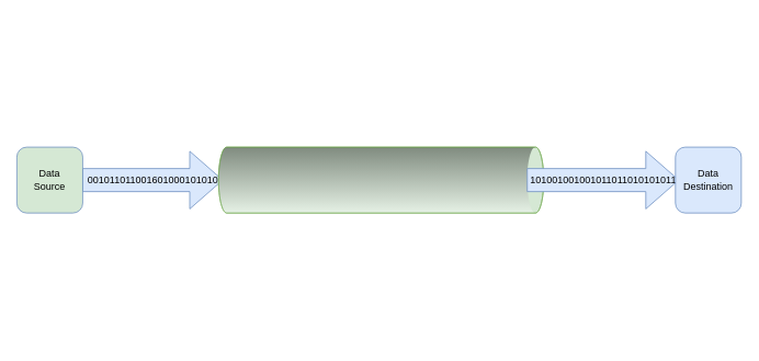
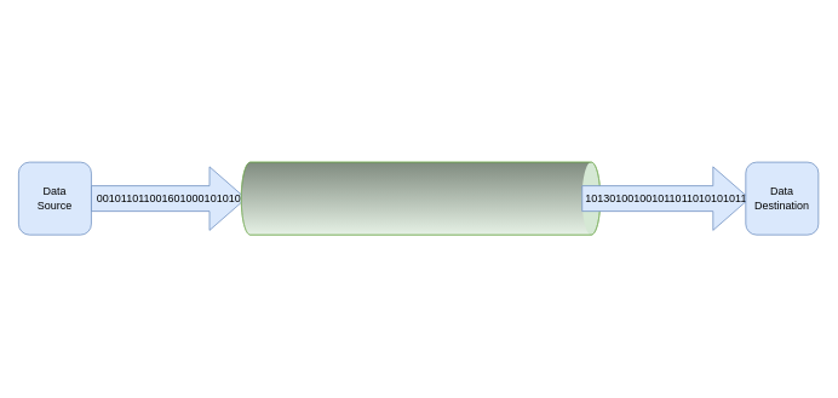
- <mxCell id="4" value="Data&lt;br&gt;Source" style="rounded=1;whiteSpace=wrap;html=1;fillColor=#d5e8d4;strokeColor=#6c8ebf;" vertex="1" parent="1"><mxGeometry x="20" y="178" width="80" height="80" as="geometry" /></mxCell>
+ <mxCell id="4" value="Data&lt;br&gt;Source" style="rounded=1;whiteSpace=wrap;html=1;fillColor=#dae8fc;strokeColor=#6c8ebf;" vertex="1" parent="1"><mxGeometry x="20" y="178" width="80" height="80" as="geometry" /></mxCell>
- <mxCell id="5" value="101001001001011011010101011" style="html=1;shadow=0;dashed=0;align=center;verticalAlign=middle;shape=mxgraph.arrows2.arrow;dy=0.6;dx=40;notch=0;fillColor=#dae8fc;strokeColor=#6c8ebf;" vertex="1" parent="1"><mxGeometry x="640" y="183" width="184" height="70" as="geometry" /></mxCell>
+ <mxCell id="5" value="101301001001011011010101011" style="html=1;shadow=0;dashed=0;align=center;verticalAlign=middle;shape=mxgraph.arrows2.arrow;dy=0.6;dx=40;notch=0;fillColor=#dae8fc;strokeColor=#6c8ebf;" vertex="1" parent="1"><mxGeometry x="640" y="183" width="184" height="70" as="geometry" /></mxCell>
